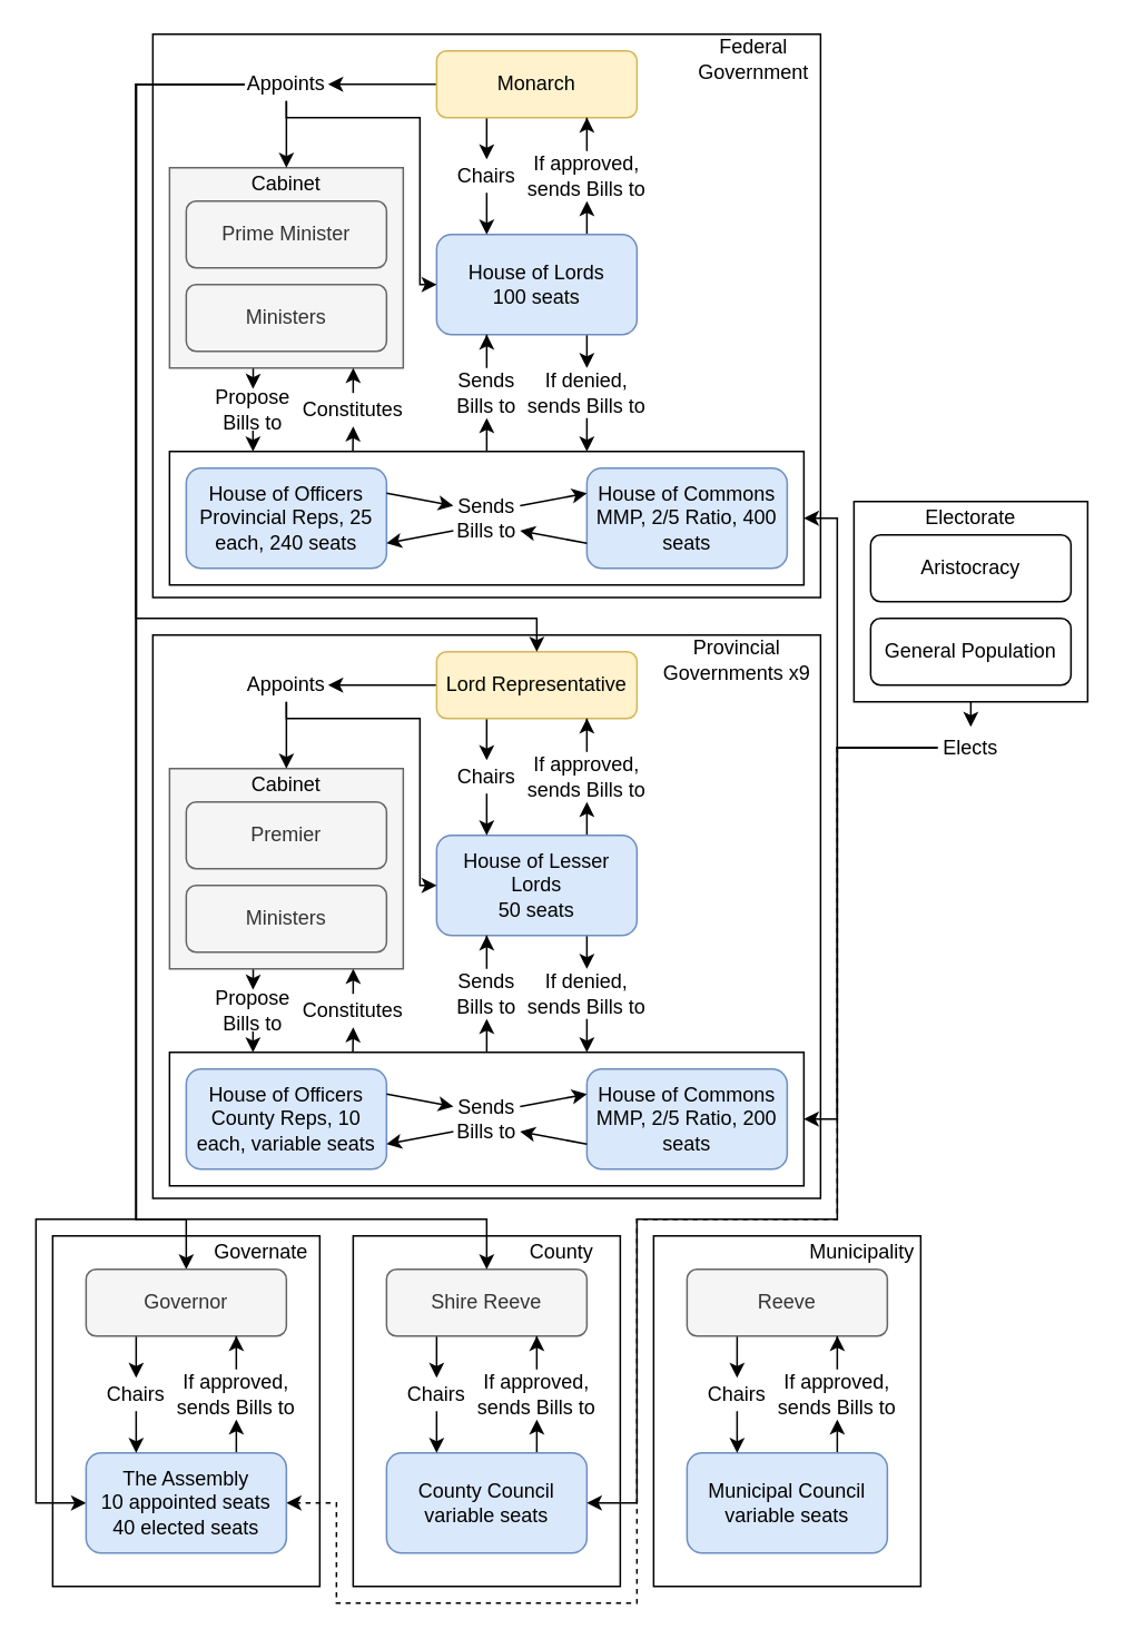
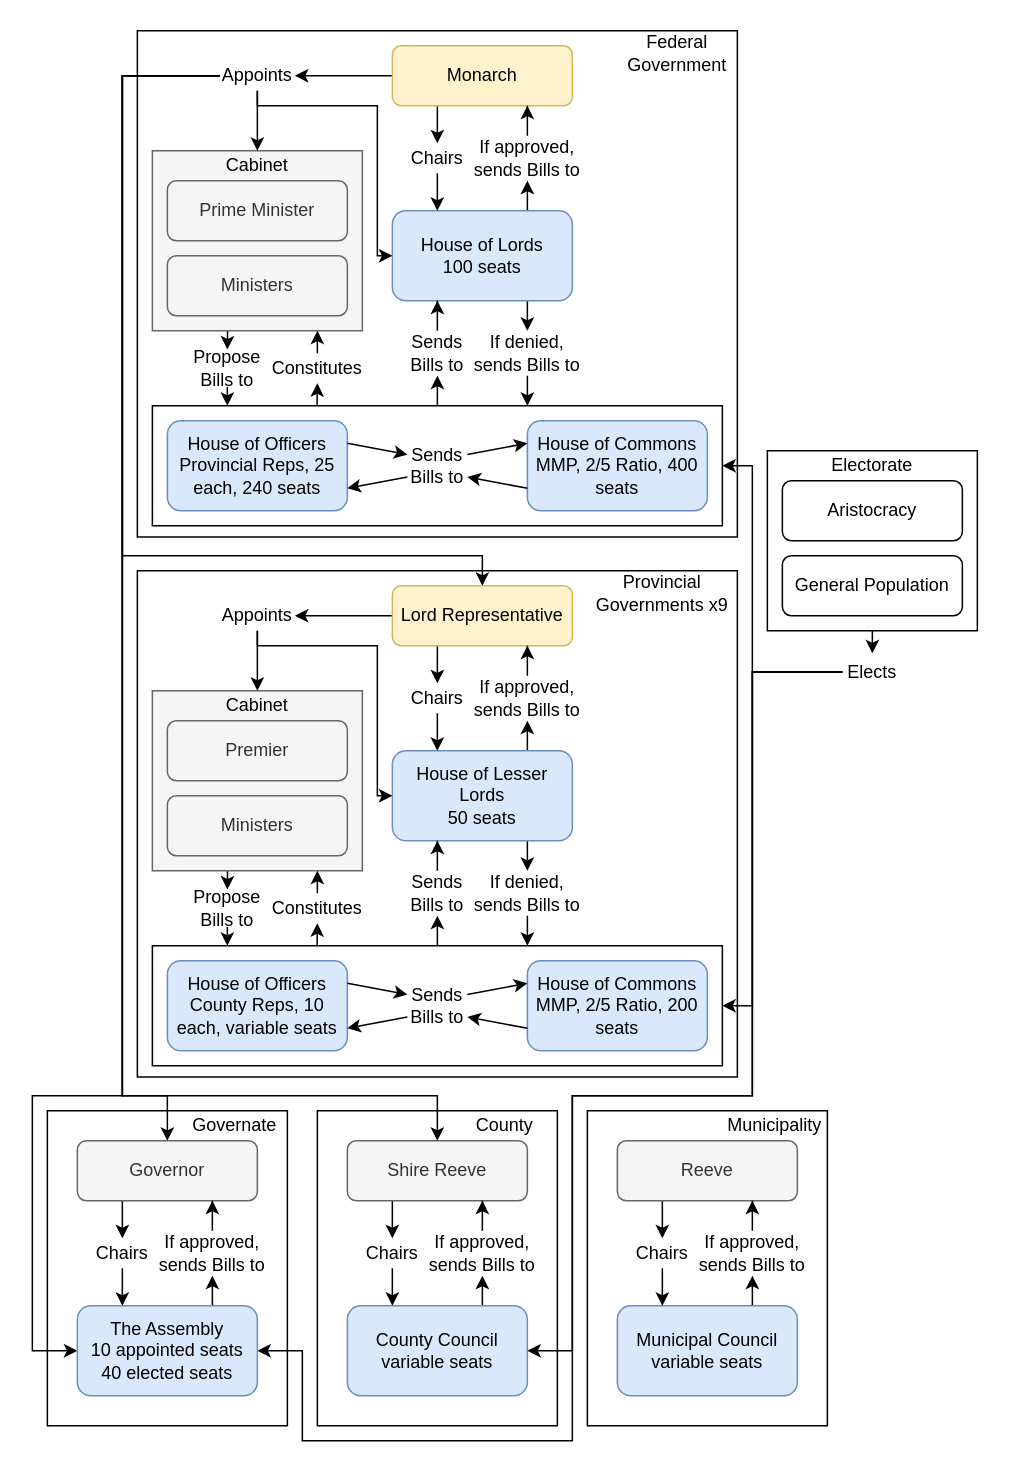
- <mxCell id="33" style="edgeStyle=orthogonalEdgeStyle;rounded=0;orthogonalLoop=1;jettySize=auto;html=1;entryX=1;entryY=0.5;entryDx=0;entryDy=0;dashed=1;" parent="1" source="34" target="94" edge="1"><mxGeometry relative="1" as="geometry"><Array as="points"><mxPoint x="500.91" y="448" /><mxPoint x="500.91" y="730" /><mxPoint x="380.91" y="730" /><mxPoint x="380.91" y="960" /><mxPoint x="200.91" y="960" /><mxPoint x="200.91" y="900" /></Array></mxGeometry></mxCell>
+ <mxCell id="33" style="edgeStyle=orthogonalEdgeStyle;rounded=0;orthogonalLoop=1;jettySize=auto;html=1;entryX=1;entryY=0.5;entryDx=0;entryDy=0;" parent="1" source="34" target="94" edge="1"><mxGeometry relative="1" as="geometry"><Array as="points"><mxPoint x="500.91" y="448" /><mxPoint x="500.91" y="730" /><mxPoint x="380.91" y="730" /><mxPoint x="380.91" y="960" /><mxPoint x="200.91" y="960" /><mxPoint x="200.91" y="900" /></Array></mxGeometry></mxCell>
